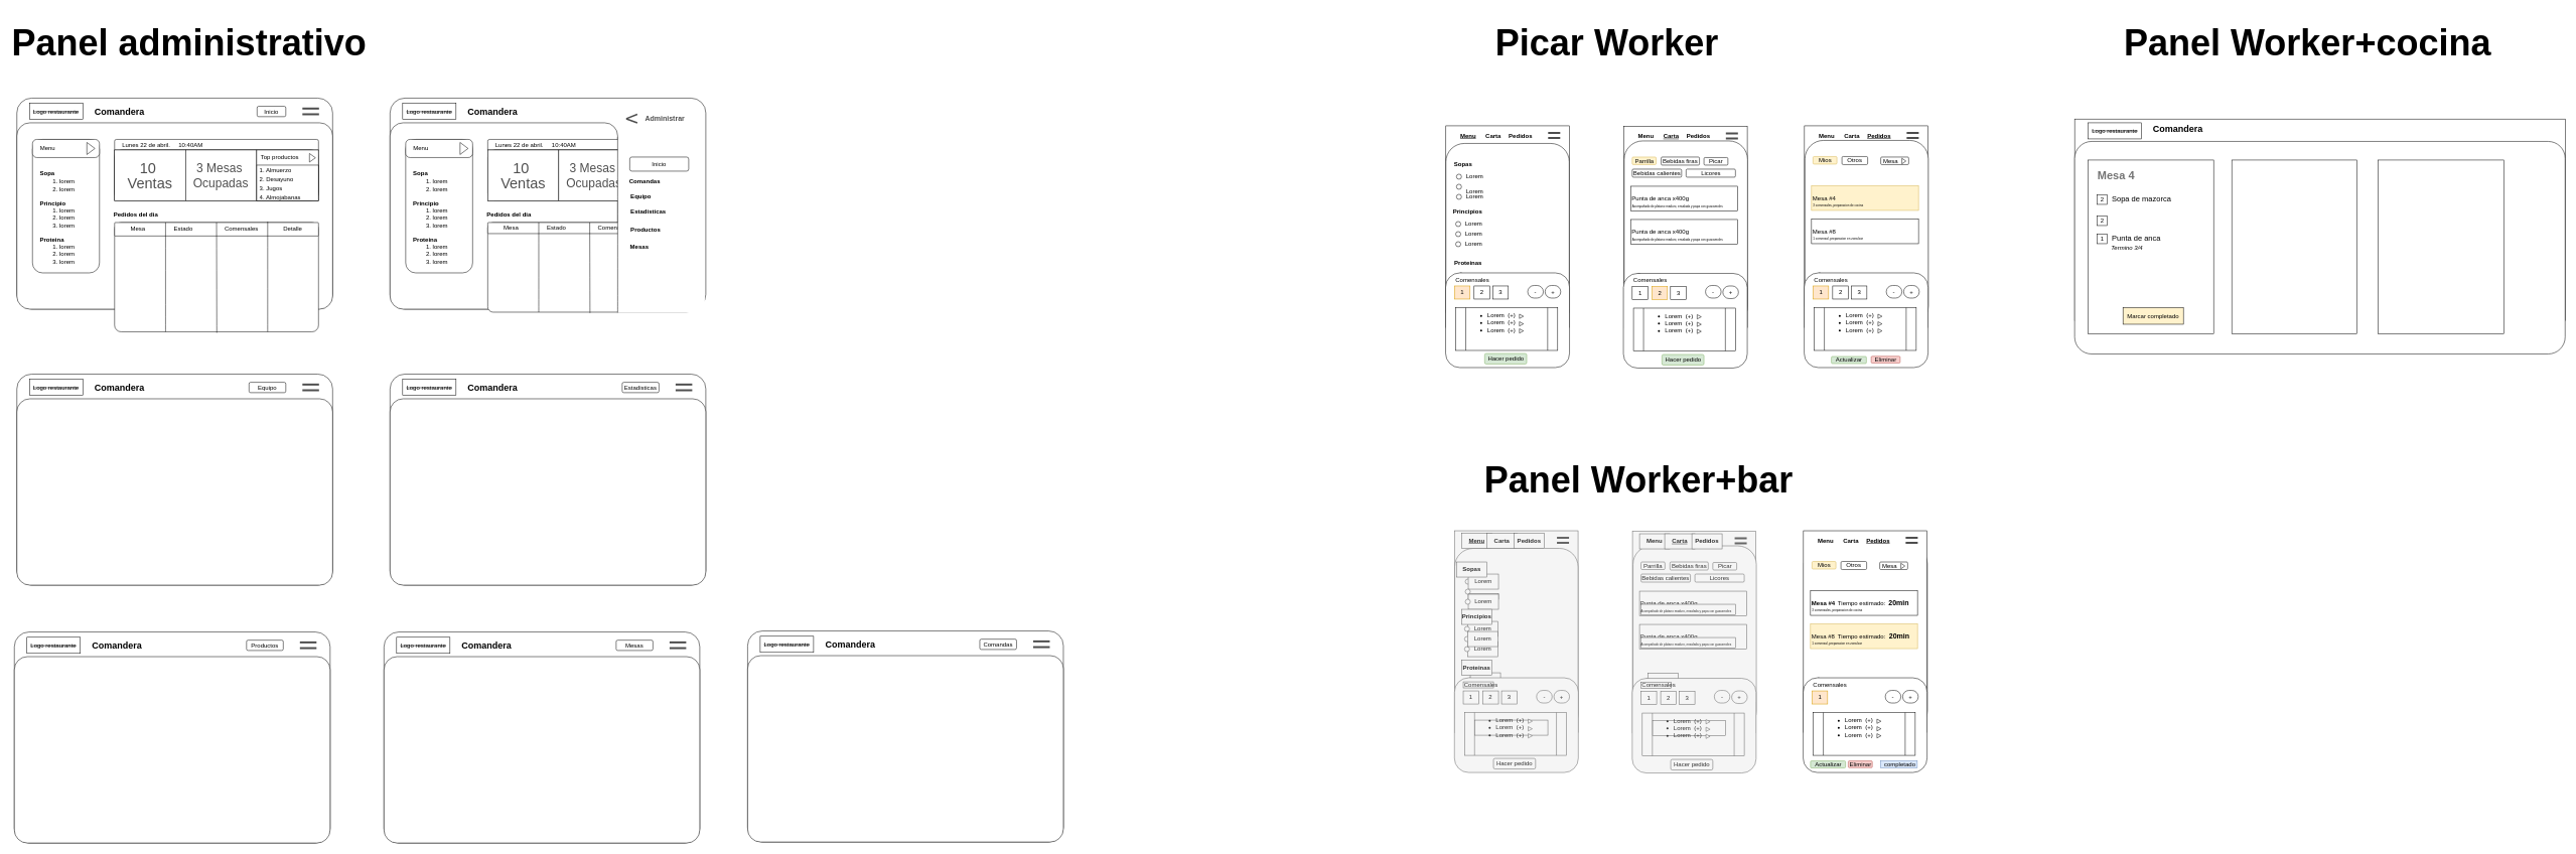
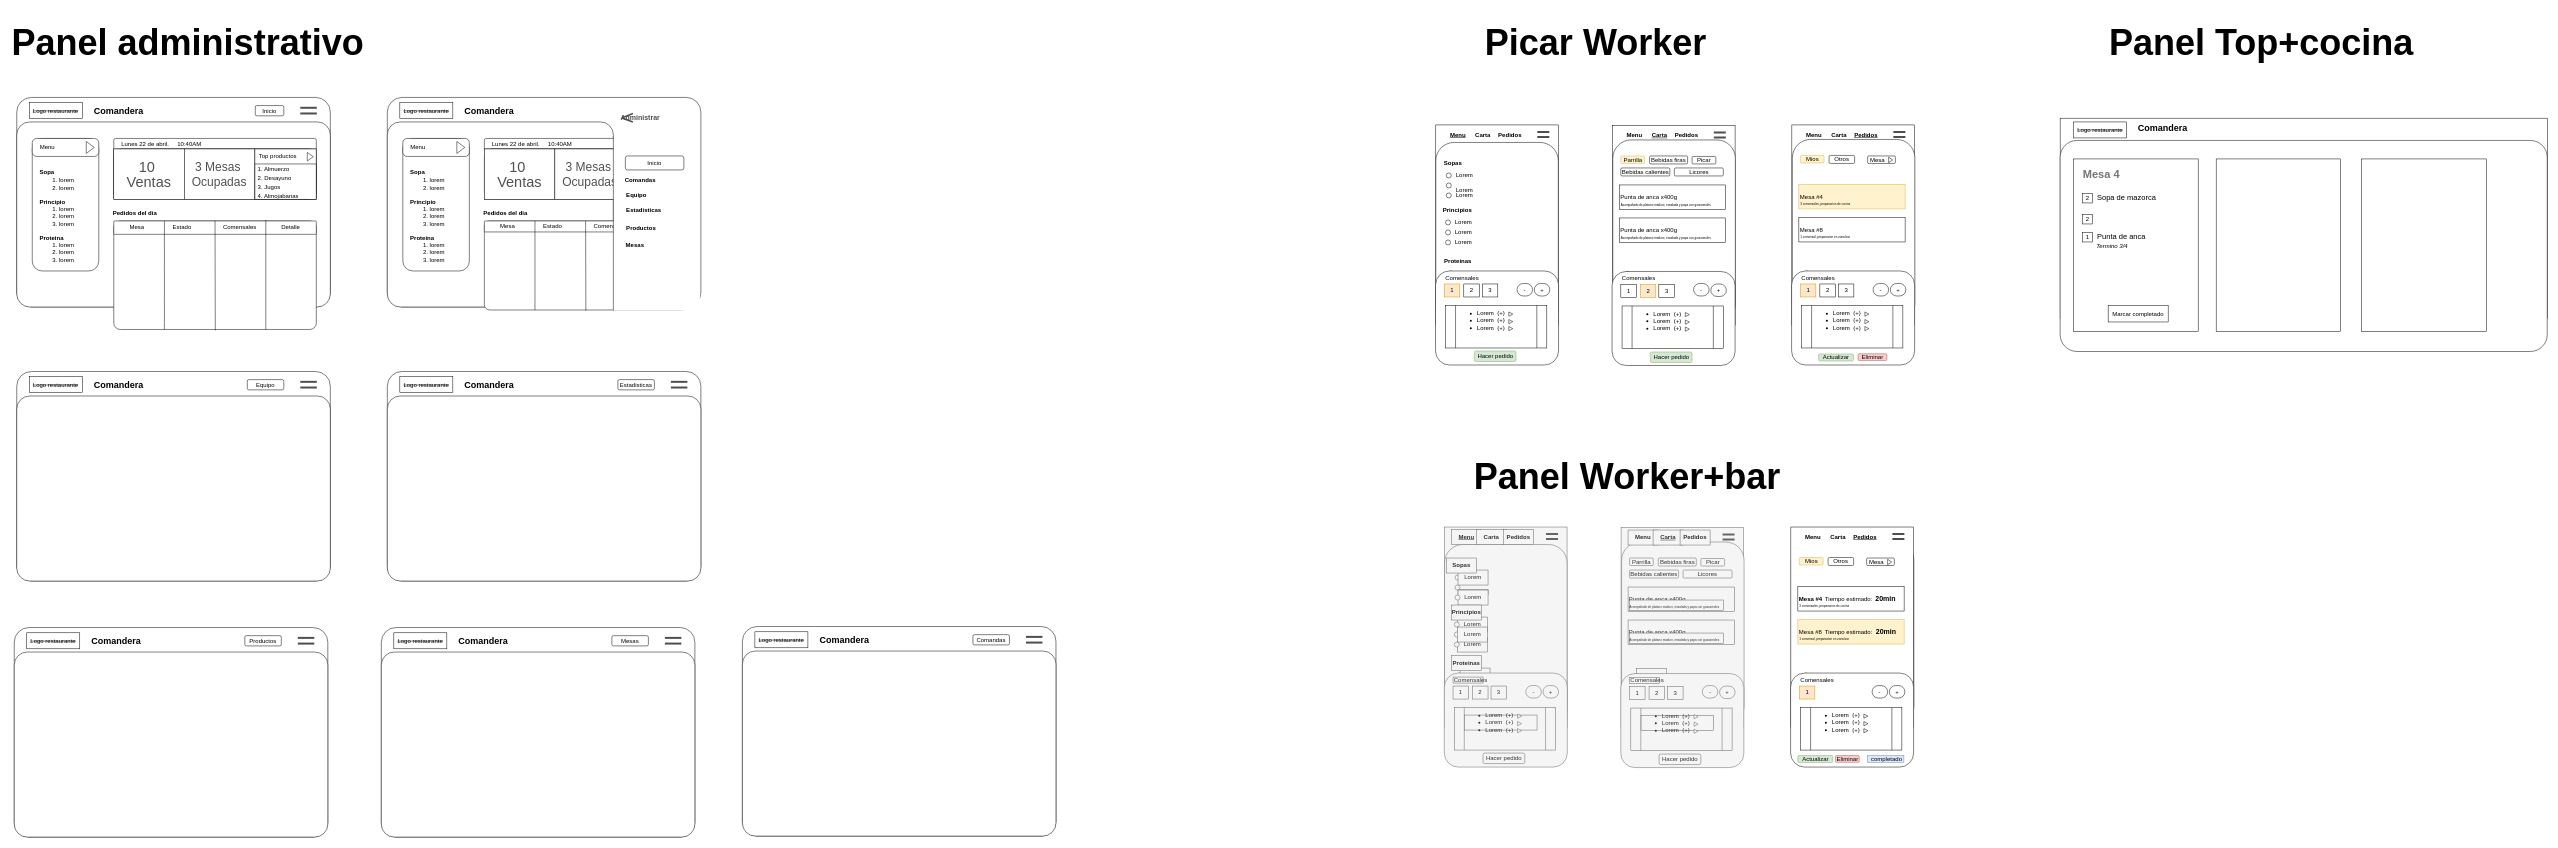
- <mxCell id="349" value="&lt;font style=&quot;font-size: 72px;&quot;&gt;Panel Worker+cocina&lt;/font&gt;" style="text;html=1;align=left;verticalAlign=middle;whiteSpace=wrap;rounded=0;fontStyle=1;fontSize=90;" vertex="1" parent="1"><mxGeometry x="4215" y="20" width="790" height="113" as="geometry" /></mxCell>
+ <mxCell id="349" value="&lt;font style=&quot;font-size: 72px;&quot;&gt;Panel Top+cocina&lt;/font&gt;" style="text;html=1;align=left;verticalAlign=middle;whiteSpace=wrap;rounded=0;fontStyle=1;fontSize=90;" vertex="1" parent="1"><mxGeometry x="4215" y="20" width="790" height="113" as="geometry" /></mxCell>
- <mxCell id="80" value="&lt;b&gt;&lt;font style=&quot;font-size: 14px;&quot;&gt;Administrar&lt;/font&gt;&lt;/b&gt;" style="text;html=1;align=center;verticalAlign=middle;whiteSpace=wrap;rounded=0;fontColor=#4E4E4E;" parent="1" vertex="1"><mxGeometry x="1290" y="220" width="60" height="30" as="geometry" /></mxCell>
+ <mxCell id="80" value="&lt;b&gt;&lt;font style=&quot;font-size: 14px;&quot;&gt;Administrar&lt;/font&gt;&lt;/b&gt;" style="text;html=1;align=center;verticalAlign=middle;whiteSpace=wrap;rounded=0;fontColor=#4E4E4E;" parent="1" vertex="1"><mxGeometry x="1250" y="220" width="60" height="30" as="geometry" /></mxCell>
- <mxCell id="364" value="Marcar completado" style="rounded=0;whiteSpace=wrap;html=1;fillColor=#fff2cc;" vertex="1" parent="1"><mxGeometry x="4215" y="610" width="120" height="33" as="geometry" /></mxCell>
+ <mxCell id="364" value="Marcar completado" style="rounded=0;whiteSpace=wrap;html=1;" vertex="1" parent="1"><mxGeometry x="4215" y="610" width="120" height="33" as="geometry" /></mxCell>
